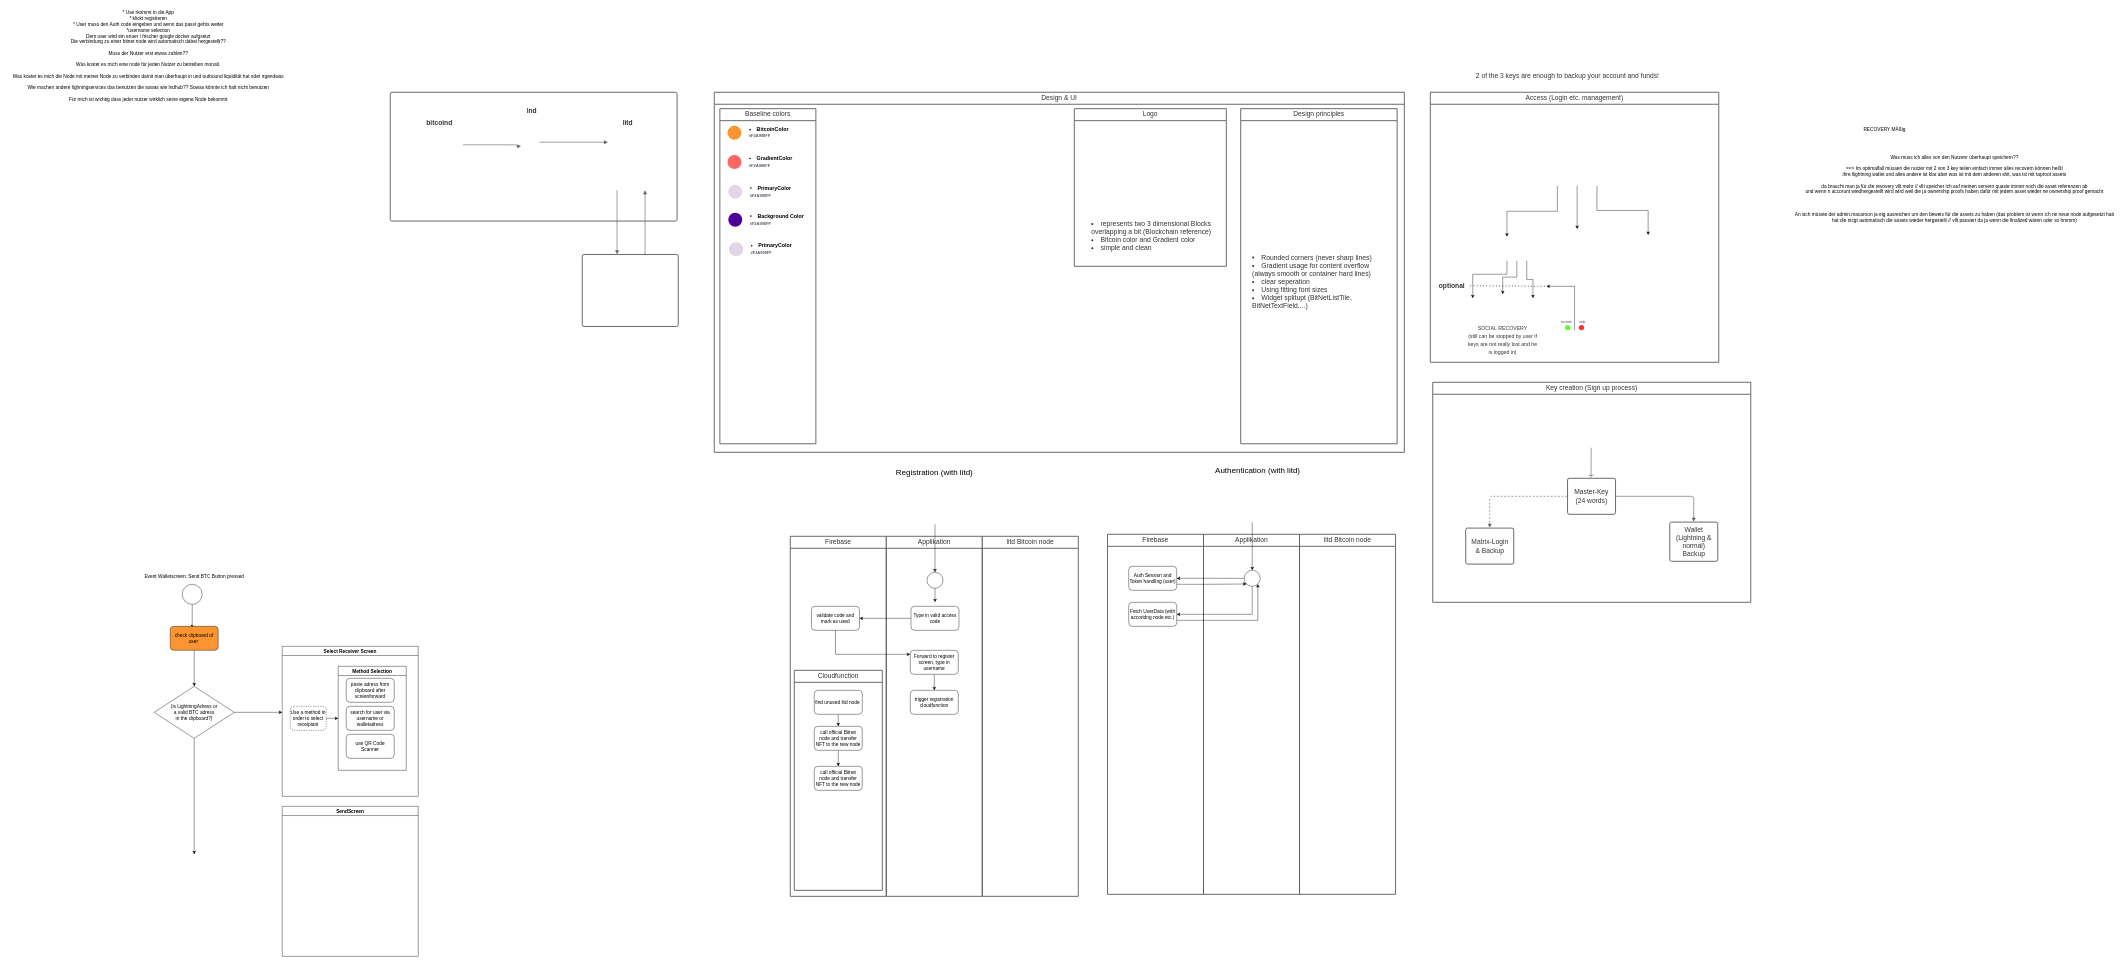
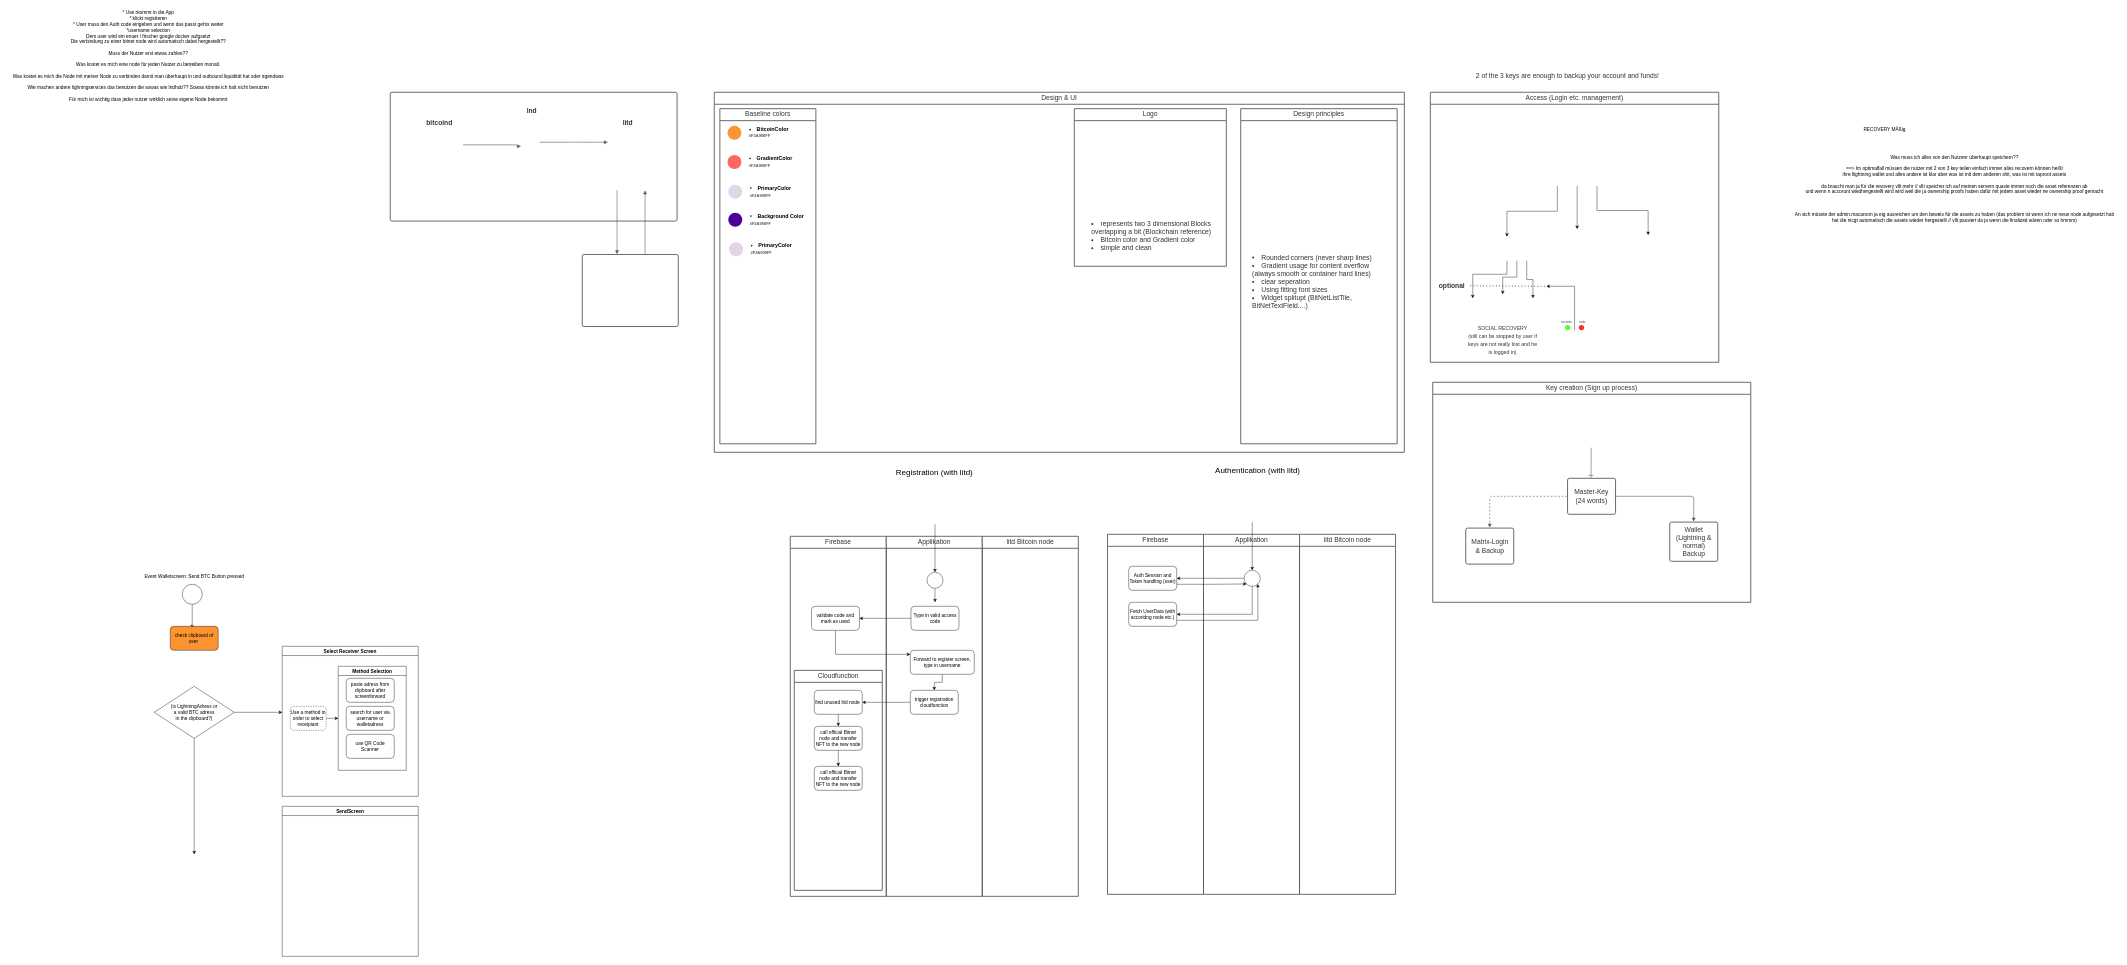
- <mxCell id="131" value="Forward to register screen, type in username" style="rounded=1;whiteSpace=wrap;html=1;" parent="1" vertex="1"><mxGeometry x="2275" y="1625" width="120" height="60" as="geometry" /></mxCell>
+ <mxCell id="131" value="Forward to register screen, type in username" style="rounded=1;whiteSpace=wrap;html=1;" parent="1" vertex="1"><mxGeometry x="2275" y="1625" width="160" height="60" as="geometry" /></mxCell>
- <mxCell id="143" style="edgeStyle=orthogonalEdgeStyle;rounded=0;orthogonalLoop=1;jettySize=auto;html=1;entryX=0.5;entryY=0;entryDx=0;entryDy=0;" parent="1" source="144" target="147" edge="1"><mxGeometry relative="1" as="geometry" /></mxCell>
+ <mxCell id="134" style="edgeStyle=orthogonalEdgeStyle;rounded=0;orthogonalLoop=1;jettySize=auto;html=1;entryX=1;entryY=0.5;entryDx=0;entryDy=0;" parent="1" source="135" target="133" edge="1"><mxGeometry relative="1" as="geometry" /></mxCell>
